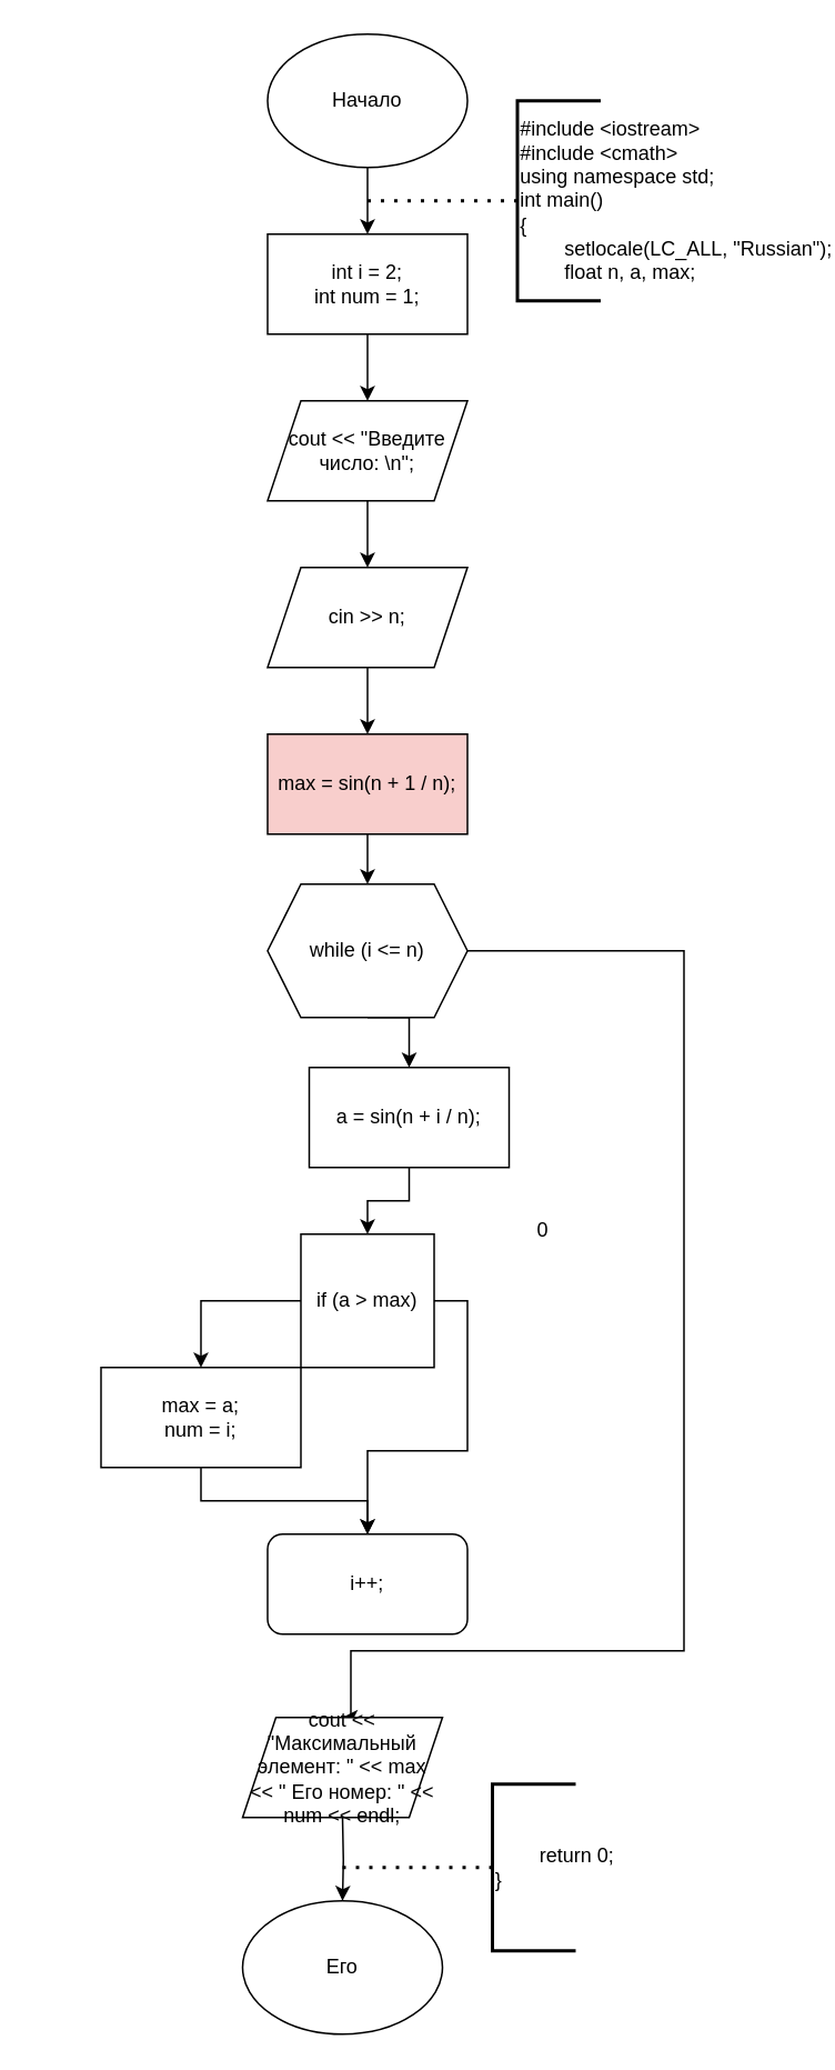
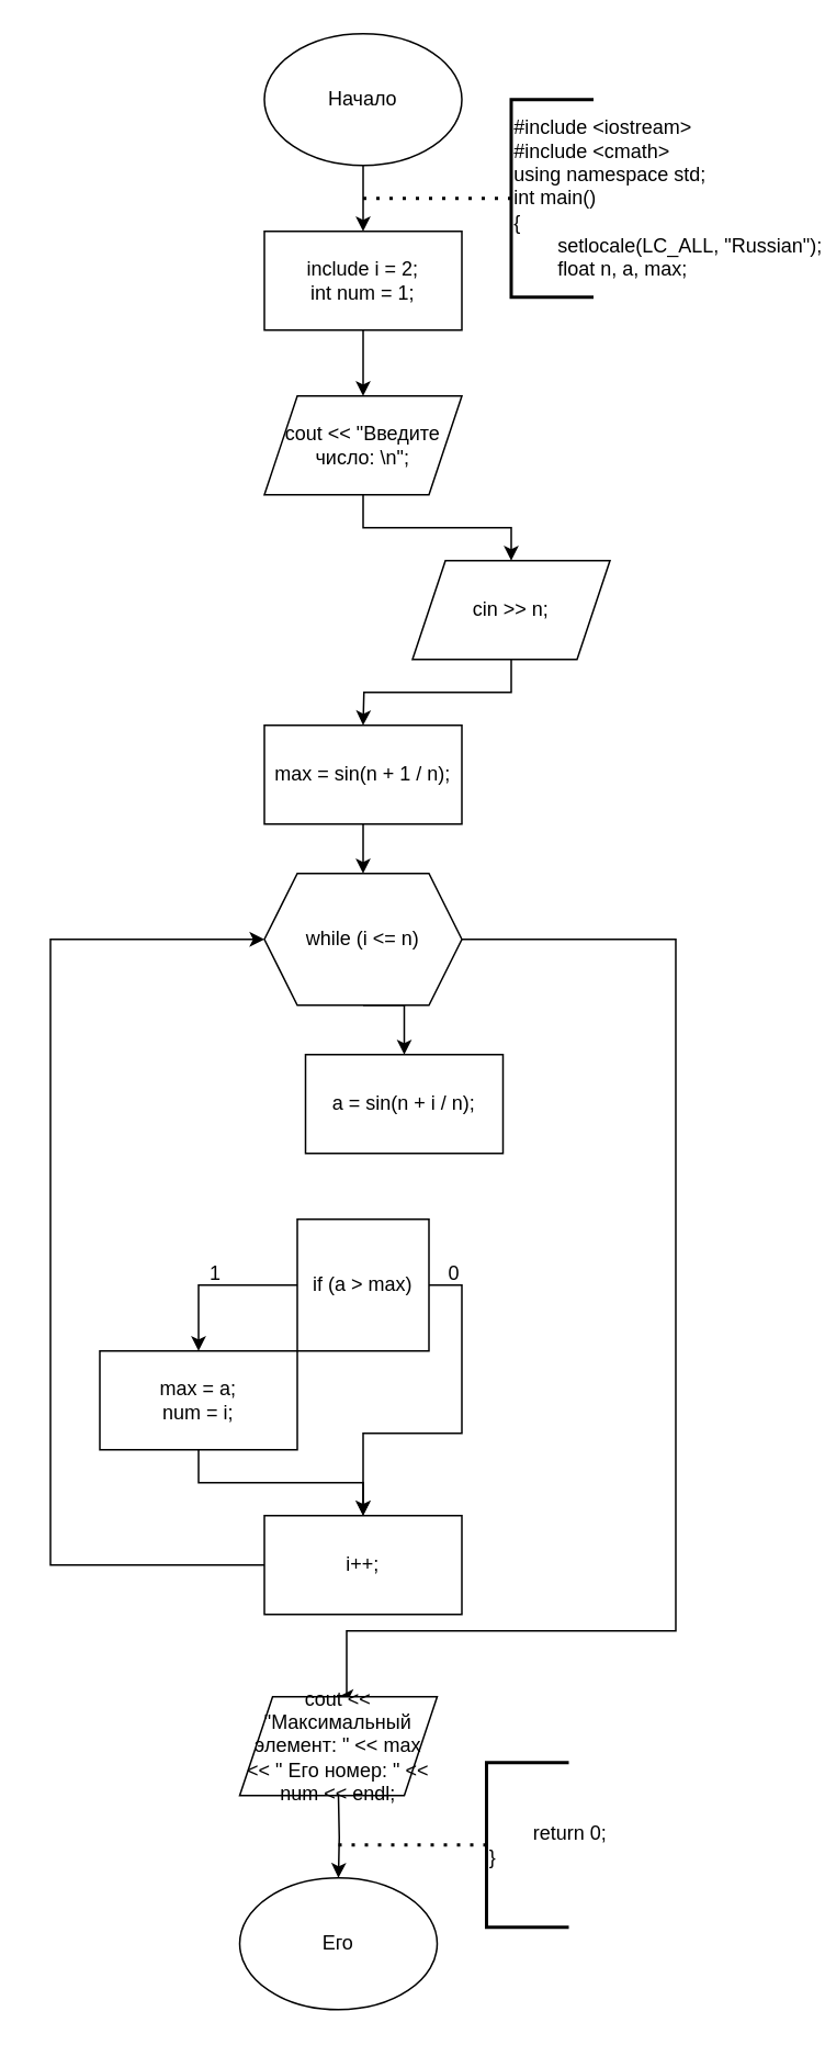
- <mxCell id="12" value="&lt;div&gt;int i = 2;&lt;/div&gt;&lt;div&gt;int num = 1;&lt;/div&gt;" style="rounded=0;whiteSpace=wrap;html=1;" vertex="1" parent="1"><mxGeometry x="160" y="140" width="120" height="60" as="geometry" /></mxCell>
+ <mxCell id="12" value="&lt;div&gt;include i = 2;&lt;/div&gt;&lt;div&gt;int num = 1;&lt;/div&gt;" style="rounded=0;whiteSpace=wrap;html=1;" vertex="1" parent="1"><mxGeometry x="160" y="140" width="120" height="60" as="geometry" /></mxCell>
- <mxCell id="16" value="cin &amp;gt;&amp;gt; n;" style="shape=parallelogram;perimeter=parallelogramPerimeter;whiteSpace=wrap;html=1;fixedSize=1;" vertex="1" parent="1"><mxGeometry x="160" y="340" width="120" height="60" as="geometry" /></mxCell>
+ <mxCell id="16" value="cin &amp;gt;&amp;gt; n;" style="shape=parallelogram;perimeter=parallelogramPerimeter;whiteSpace=wrap;html=1;fixedSize=1;" vertex="1" parent="1"><mxGeometry x="250" y="340" width="120" height="60" as="geometry" /></mxCell>
- <mxCell id="33" value="max = sin(n + 1 / n);" style="rounded=0;whiteSpace=wrap;html=1;fillColor=#f8cecc;" vertex="1" parent="1"><mxGeometry x="160" y="440" width="120" height="60" as="geometry" /></mxCell>
+ <mxCell id="33" value="max = sin(n + 1 / n);" style="rounded=0;whiteSpace=wrap;html=1;" vertex="1" parent="1"><mxGeometry x="160" y="440" width="120" height="60" as="geometry" /></mxCell>
- <mxCell id="21" style="edgeStyle=orthogonalEdgeStyle;rounded=0;orthogonalLoop=1;jettySize=auto;html=1;exitX=0.5;exitY=1;exitDx=0;exitDy=0;entryX=0.5;entryY=0;entryDx=0;entryDy=0;" edge="1" parent="1" source="22" target="25"><mxGeometry relative="1" as="geometry" /></mxCell>
- <mxCell id="29" value="0" style="text;html=1;align=center;verticalAlign=middle;resizable=0;points=[];autosize=1;strokeColor=none;fillColor=none;" vertex="1" parent="1"><mxGeometry x="310" y="723" width="30" height="30" as="geometry" /></mxCell>
+ <mxCell id="29" value="0" style="text;html=1;align=center;verticalAlign=middle;resizable=0;points=[];autosize=1;strokeColor=none;fillColor=none;" vertex="1" parent="1"><mxGeometry x="260" y="758" width="30" height="30" as="geometry" /></mxCell>
+ <mxCell id="30" style="edgeStyle=orthogonalEdgeStyle;rounded=0;orthogonalLoop=1;jettySize=auto;html=1;exitX=0;exitY=0.5;exitDx=0;exitDy=0;entryX=0;entryY=0.5;entryDx=0;entryDy=0;" edge="1" parent="1" source="31" target="20"><mxGeometry relative="1" as="geometry"><Array as="points"><mxPoint x="30" y="950" /><mxPoint x="30" y="570" /></Array></mxGeometry></mxCell>
+ <mxCell id="28" value="1" style="text;html=1;align=center;verticalAlign=middle;resizable=0;points=[];autosize=1;strokeColor=none;fillColor=none;" vertex="1" parent="1"><mxGeometry x="115" y="758" width="30" height="30" as="geometry" /></mxCell>
- <mxCell id="31" value="i++;" style="whiteSpace=wrap;html=1;rounded=1;" vertex="1" parent="1"><mxGeometry x="160" y="920" width="120" height="60" as="geometry" /></mxCell>
+ <mxCell id="31" value="i++;" style="rounded=0;whiteSpace=wrap;html=1;" vertex="1" parent="1"><mxGeometry x="160" y="920" width="120" height="60" as="geometry" /></mxCell>
